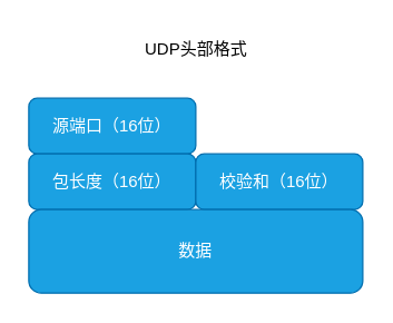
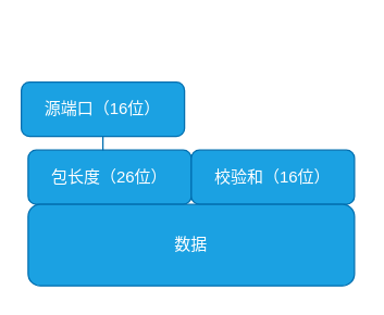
- <mxCell id="7" value="UDP头部格式" style="text;html=1;align=center;verticalAlign=middle;resizable=0;points=[];autosize=1;strokeColor=none;fillColor=none;rounded=1;" vertex="1" parent="1"><mxGeometry x="90" y="20" width="100" height="30" as="geometry" /></mxCell>
- <mxCell id="3" value="源端口（16位）" style="rounded=1;whiteSpace=wrap;html=1;fillColor=#1ba1e2;strokeColor=#006EAF;fontColor=#ffffff;labelBackgroundColor=none;labelBorderColor=none;" vertex="1" parent="1"><mxGeometry x="20" y="70" width="120" height="40" as="geometry" /></mxCell>
+ <mxCell id="3" value="源端口（16位）" style="rounded=1;whiteSpace=wrap;html=1;fillColor=#1ba1e2;strokeColor=#006EAF;fontColor=#ffffff;labelBackgroundColor=none;labelBorderColor=none;" vertex="1" parent="1"><mxGeometry x="15" y="60" width="120" height="40" as="geometry" /></mxCell>
- <mxCell id="4" value="包长度（16位）" style="rounded=1;whiteSpace=wrap;html=1;fillColor=#1ba1e2;strokeColor=#006EAF;fontColor=#ffffff;labelBackgroundColor=none;labelBorderColor=none;" vertex="1" parent="1"><mxGeometry x="20" y="110" width="120" height="40" as="geometry" /></mxCell>
+ <mxCell id="4" value="包长度（26位）" style="rounded=1;whiteSpace=wrap;html=1;fillColor=#1ba1e2;strokeColor=#006EAF;fontColor=#ffffff;labelBackgroundColor=none;labelBorderColor=none;" vertex="1" parent="1"><mxGeometry x="20" y="110" width="120" height="40" as="geometry" /></mxCell>
